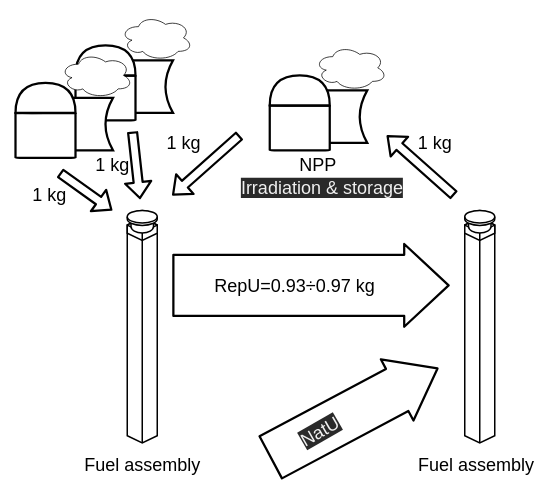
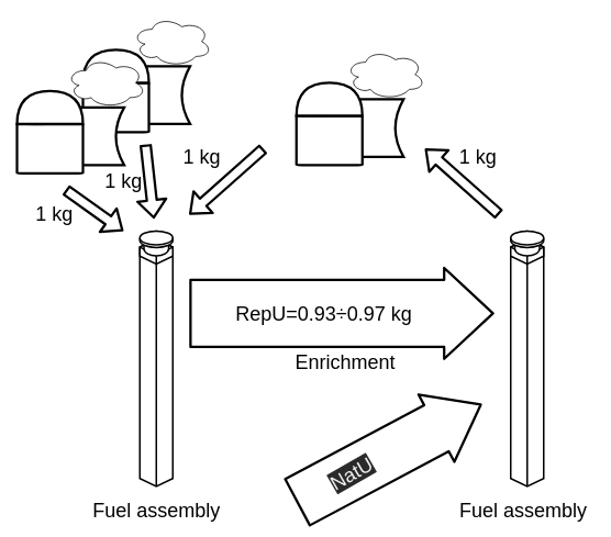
- <mxCell id="30" value="&lt;span style=&quot;font-size: 24px&quot;&gt;NPP&lt;/span&gt;" style="text;html=1;align=center;verticalAlign=middle;resizable=0;points=[];autosize=1;strokeColor=none;fillColor=none;" vertex="1" parent="1"><mxGeometry x="393" y="210" width="60" height="20" as="geometry" /></mxCell>
- <mxCell id="37" value="&lt;span style=&quot;color: rgb(240, 240, 240); font-family: helvetica; font-size: 24px; font-style: normal; font-weight: 400; letter-spacing: normal; text-align: center; text-indent: 0px; text-transform: none; word-spacing: 0px; background-color: rgb(42, 42, 42); display: inline; float: none;&quot;&gt;Irradiation &amp;amp; storage&lt;/span&gt;" style="text;whiteSpace=wrap;html=1;" vertex="1" parent="1"><mxGeometry x="319" y="230" width="240" height="30" as="geometry" /></mxCell>
+ <mxCell id="35" value="&lt;span style=&quot;font-size: 24px&quot;&gt;Enrichment&lt;/span&gt;" style="text;html=1;align=center;verticalAlign=middle;resizable=0;points=[];autosize=1;strokeColor=none;fillColor=none;" vertex="1" parent="1"><mxGeometry x="348" y="430" width="140" height="20" as="geometry" /></mxCell>
